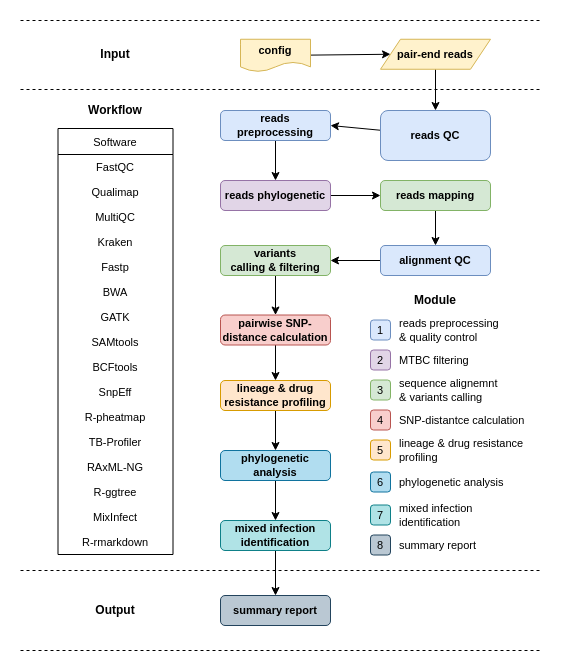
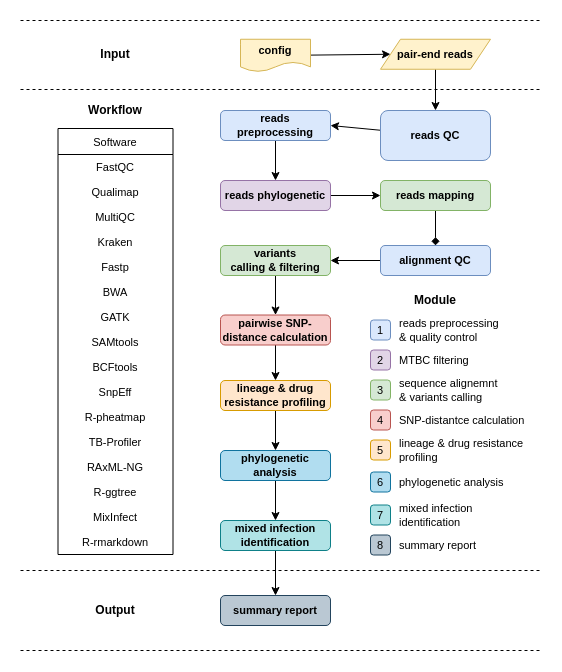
- <mxCell id="8" value="" style="edgeStyle=none;html=1;" parent="1" source="9" target="58" edge="1"><mxGeometry relative="1" as="geometry" /></mxCell>
+ <mxCell id="8" value="" style="edgeStyle=none;html=1;endArrow=diamond;" parent="1" source="9" target="58" edge="1"><mxGeometry relative="1" as="geometry" /></mxCell>
